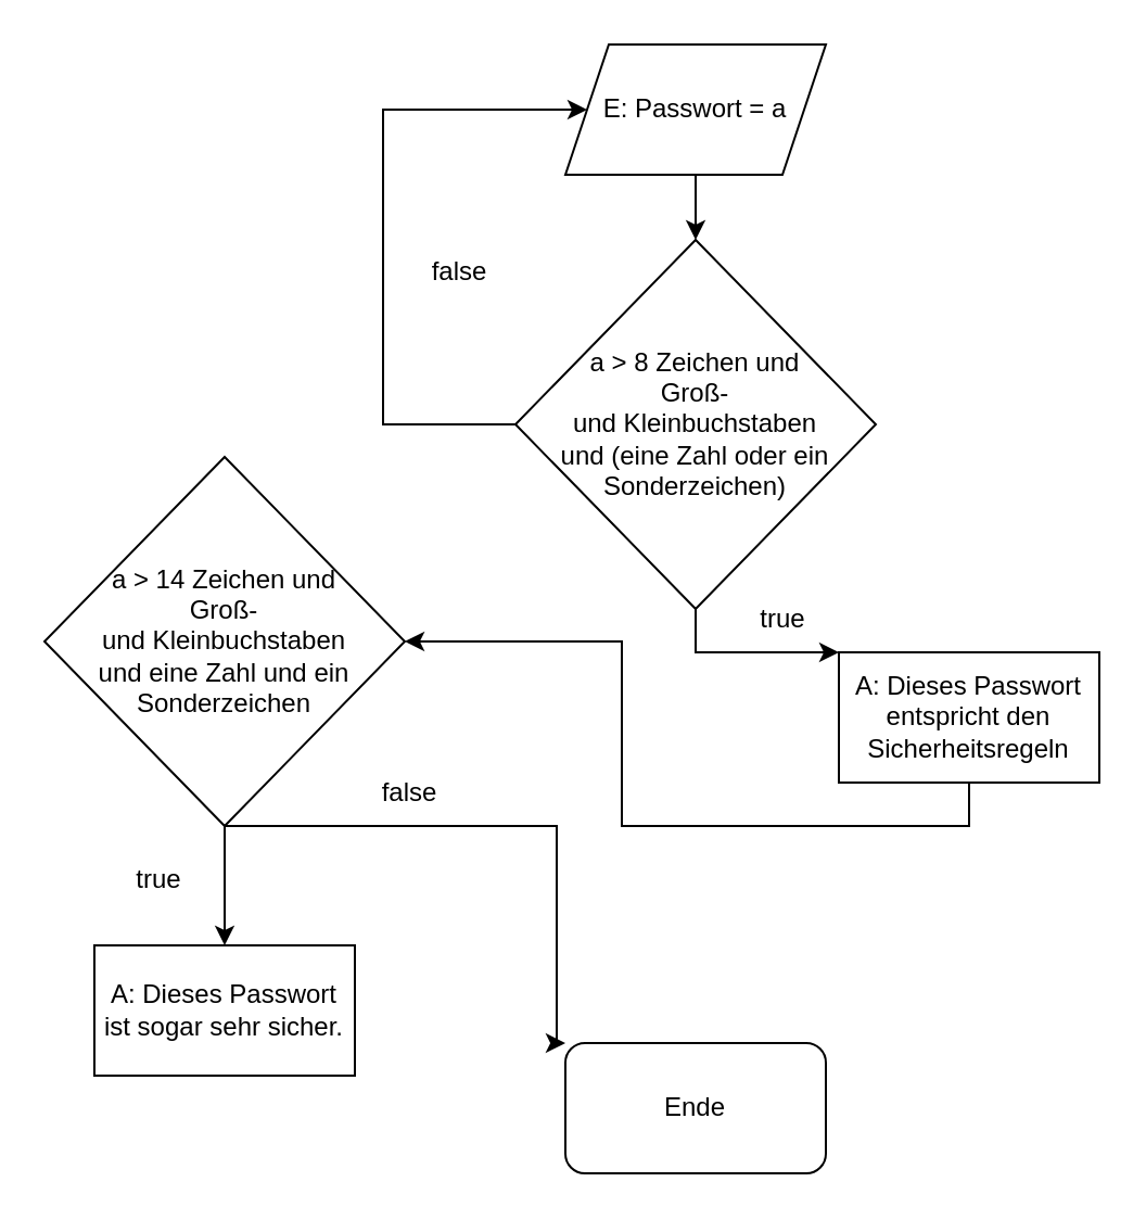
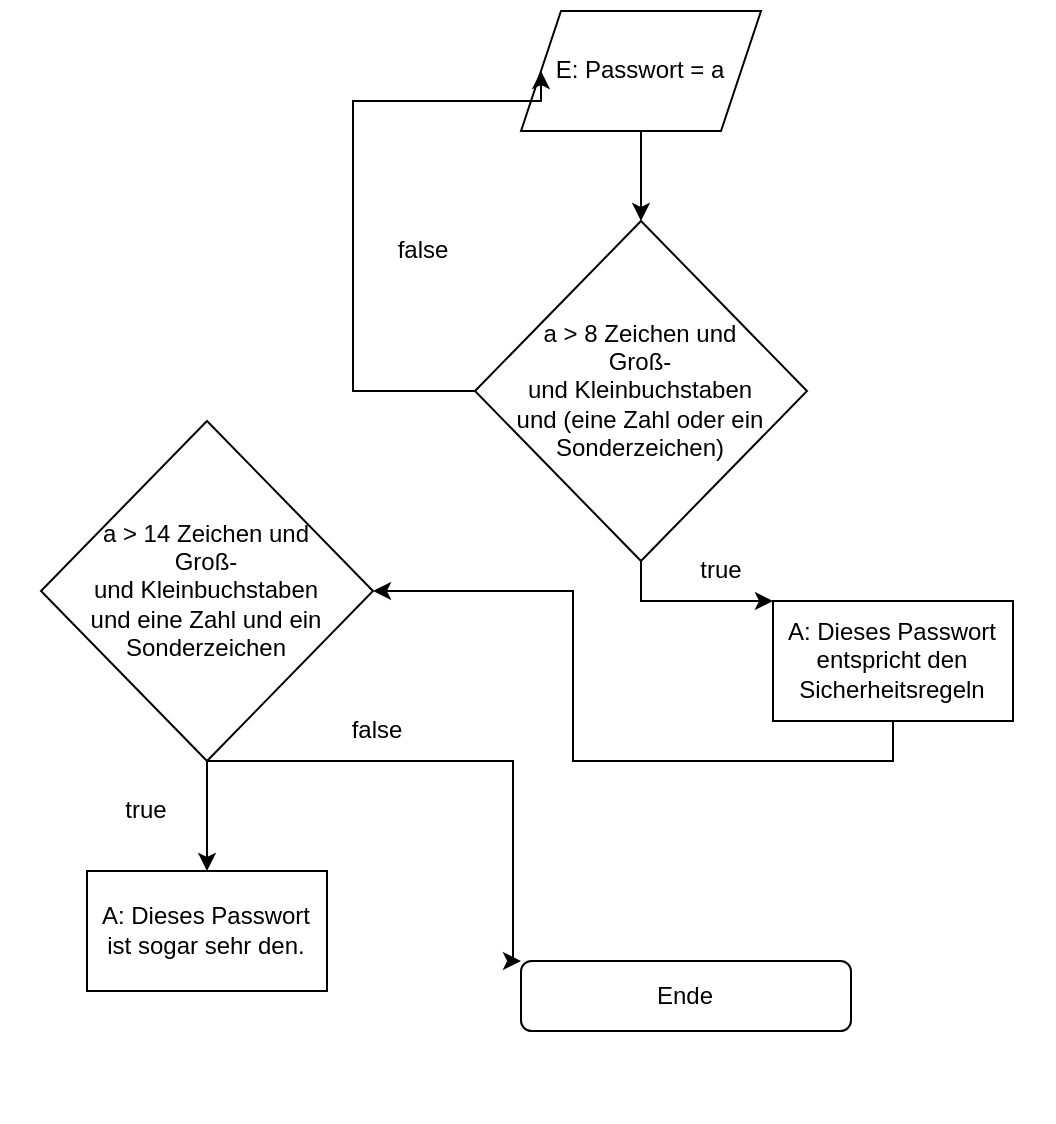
- <mxCell id="3" value="E: Passwort = a" style="shape=parallelogram;perimeter=parallelogramPerimeter;whiteSpace=wrap;html=1;fixedSize=1;" vertex="1" parent="1"><mxGeometry x="260" y="20" width="120" height="60" as="geometry" /></mxCell>
+ <mxCell id="3" value="E: Passwort = a" style="shape=parallelogram;perimeter=parallelogramPerimeter;whiteSpace=wrap;html=1;fixedSize=1;" vertex="1" parent="1"><mxGeometry x="260" y="5" width="120" height="60" as="geometry" /></mxCell>
- <mxCell id="15" value="A: Dieses Passwort ist sogar sehr sicher." style="rounded=0;whiteSpace=wrap;html=1;" vertex="1" parent="1"><mxGeometry x="43" y="435" width="120" height="60" as="geometry" /></mxCell>
+ <mxCell id="15" value="A: Dieses Passwort ist sogar sehr den." style="rounded=0;whiteSpace=wrap;html=1;" vertex="1" parent="1"><mxGeometry x="43" y="435" width="120" height="60" as="geometry" /></mxCell>
- <mxCell id="11" value="Ende" style="rounded=1;whiteSpace=wrap;html=1;" vertex="1" parent="1"><mxGeometry x="260" y="480" width="120" height="60" as="geometry" /></mxCell>
+ <mxCell id="11" value="Ende" style="rounded=1;whiteSpace=wrap;html=1;" vertex="1" parent="1"><mxGeometry x="260" y="480" width="165" height="35" as="geometry" /></mxCell>
